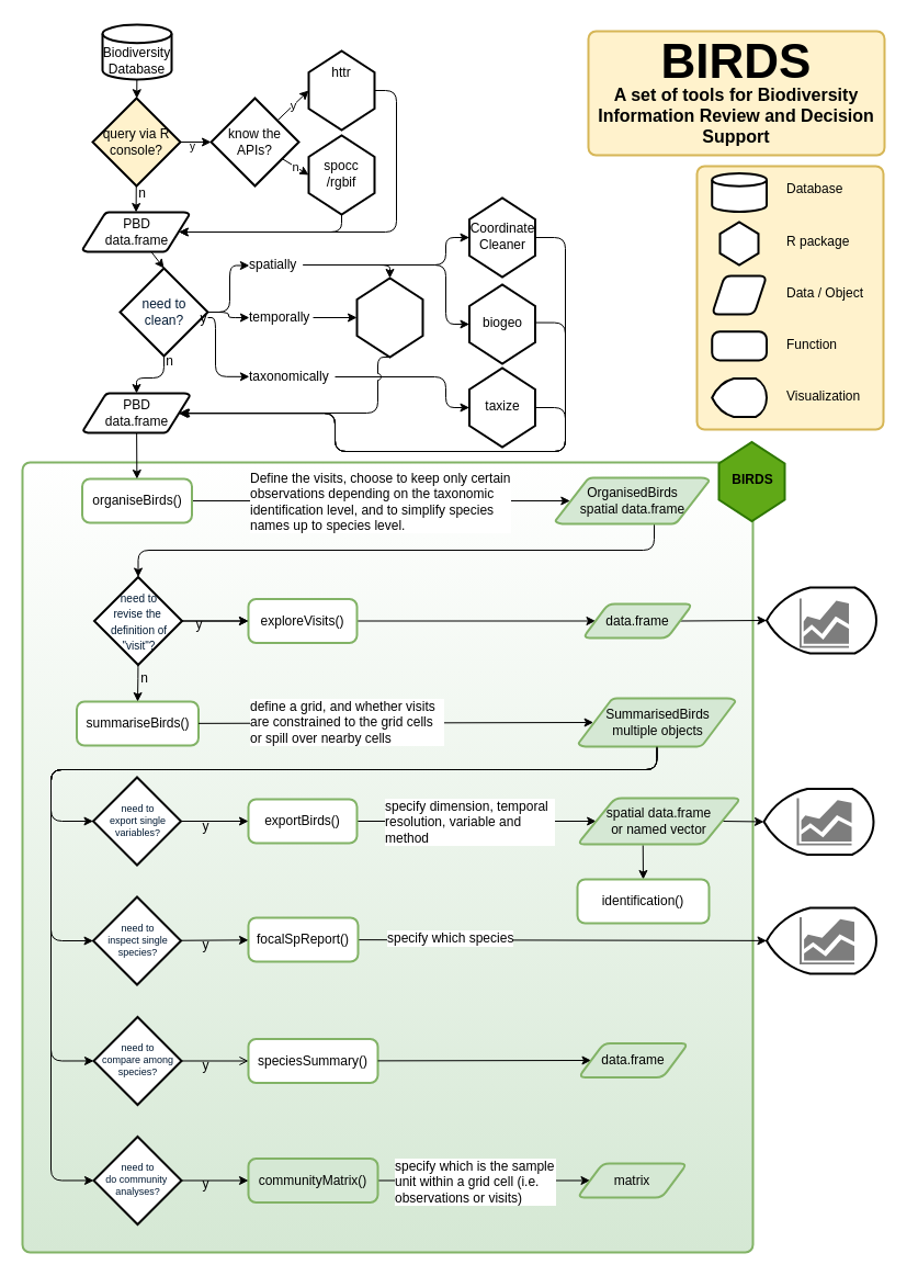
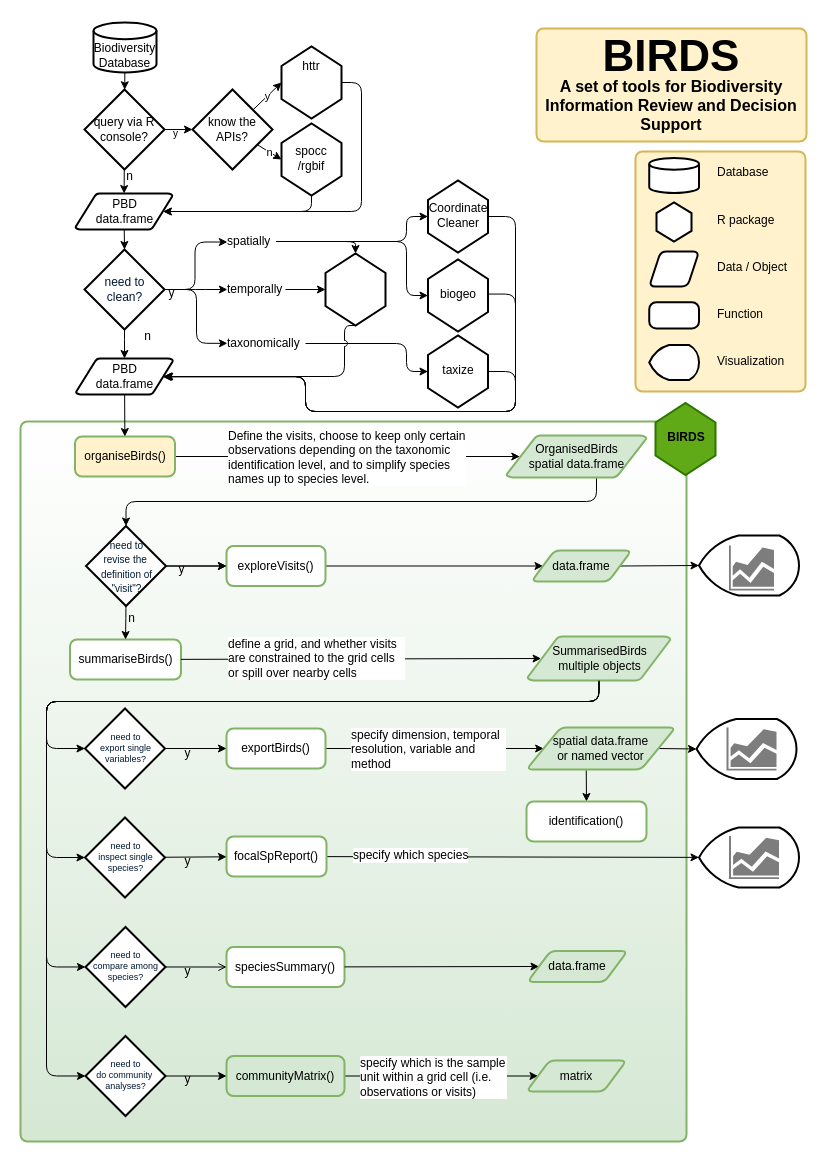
- <mxCell id="50" value="query via R console?" style="rhombus;whiteSpace=wrap;html=1;strokeWidth=2;fillColor=#fff2cc;" parent="1" vertex="1"><mxGeometry x="84" y="87" width="80" height="80" as="geometry" /></mxCell>
+ <mxCell id="50" value="query via R console?" style="rhombus;whiteSpace=wrap;html=1;strokeWidth=2;" parent="1" vertex="1"><mxGeometry x="84" y="87" width="80" height="80" as="geometry" /></mxCell>
- <mxCell id="12" value="need to &lt;br&gt;clean?" style="shape=mxgraph.flowchart.decision;fillColor=#FFFFFF;strokeColor=#000000;strokeWidth=2;gradientColor=none;gradientDirection=north;fontColor=#001933;fontStyle=0;html=1;" parent="1" vertex="1"><mxGeometry x="109" y="242" width="80" height="80" as="geometry" /></mxCell>
+ <mxCell id="12" value="need to &lt;br&gt;clean?" style="shape=mxgraph.flowchart.decision;fillColor=#FFFFFF;strokeColor=#000000;strokeWidth=2;gradientColor=none;gradientDirection=north;fontColor=#001933;fontStyle=0;html=1;" parent="1" vertex="1"><mxGeometry x="84" y="247" width="80" height="80" as="geometry" /></mxCell>
- <mxCell id="27" value="organiseBirds()" style="rounded=1;whiteSpace=wrap;html=1;absoluteArcSize=1;arcSize=14;strokeWidth=2;strokeColor=#82B366;" parent="1" vertex="1"><mxGeometry x="74.5" y="434" width="100" height="40" as="geometry" /></mxCell>
+ <mxCell id="27" value="organiseBirds()" style="rounded=1;whiteSpace=wrap;html=1;absoluteArcSize=1;arcSize=14;strokeWidth=2;strokeColor=#82B366;fillColor=#fff2cc;" parent="1" vertex="1"><mxGeometry x="74.5" y="434" width="100" height="40" as="geometry" /></mxCell>
